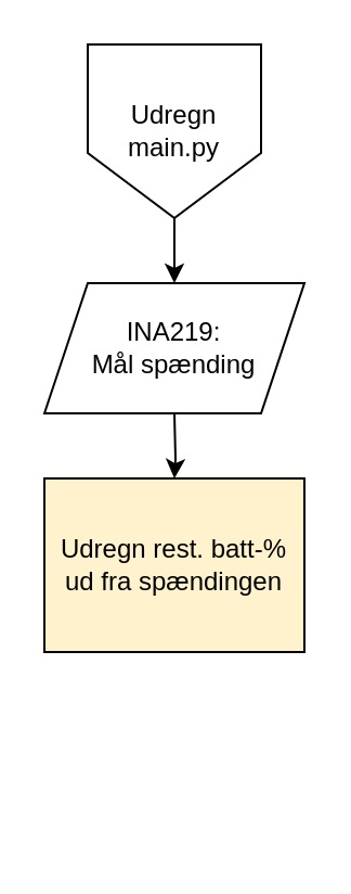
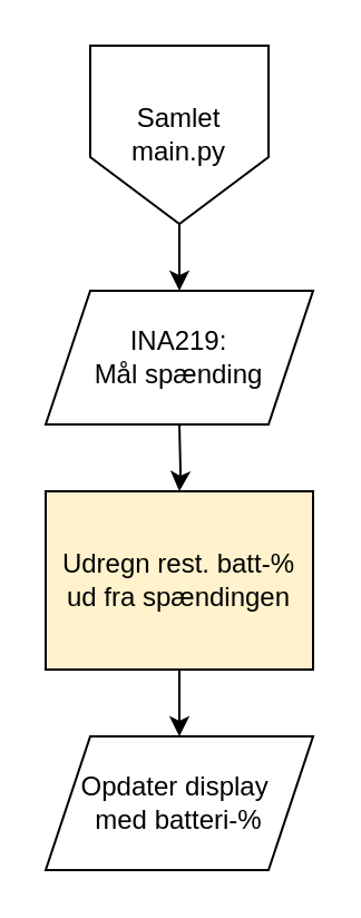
- <mxCell id="8" value="Udregn main.py" style="shape=offPageConnector;whiteSpace=wrap;html=1;" parent="1" vertex="1"><mxGeometry x="40" y="20" width="80" height="80" as="geometry" /></mxCell>
+ <mxCell id="8" value="Samlet main.py" style="shape=offPageConnector;whiteSpace=wrap;html=1;" parent="1" vertex="1"><mxGeometry x="40" y="20" width="80" height="80" as="geometry" /></mxCell>
+ <mxCell id="3" value="" style="edgeStyle=orthogonalEdgeStyle;rounded=0;orthogonalLoop=1;jettySize=auto;html=1;" parent="1" source="4" target="6" edge="1"><mxGeometry relative="1" as="geometry"><mxPoint x="80" y="330" as="targetPoint" /></mxGeometry></mxCell>
+ <mxCell id="6" value="&lt;div&gt;Opdater display&amp;nbsp;&lt;/div&gt;&lt;div&gt;med batteri-%&lt;/div&gt;" style="shape=parallelogram;perimeter=parallelogramPerimeter;whiteSpace=wrap;html=1;fixedSize=1;" parent="1" vertex="1"><mxGeometry x="20" y="330" width="120" height="60" as="geometry" /></mxCell>
